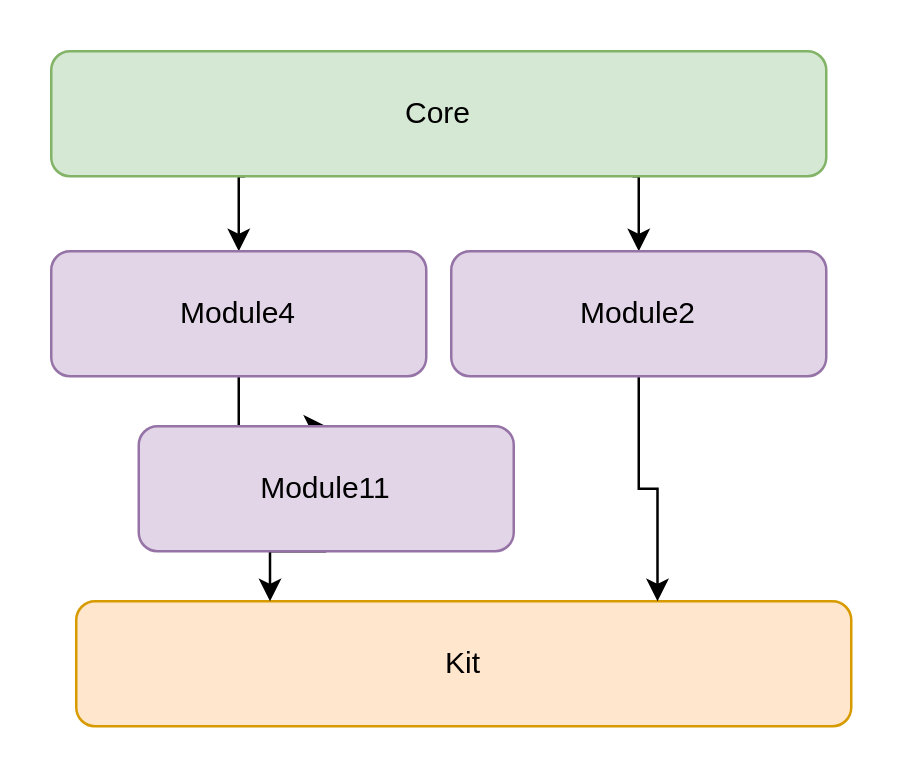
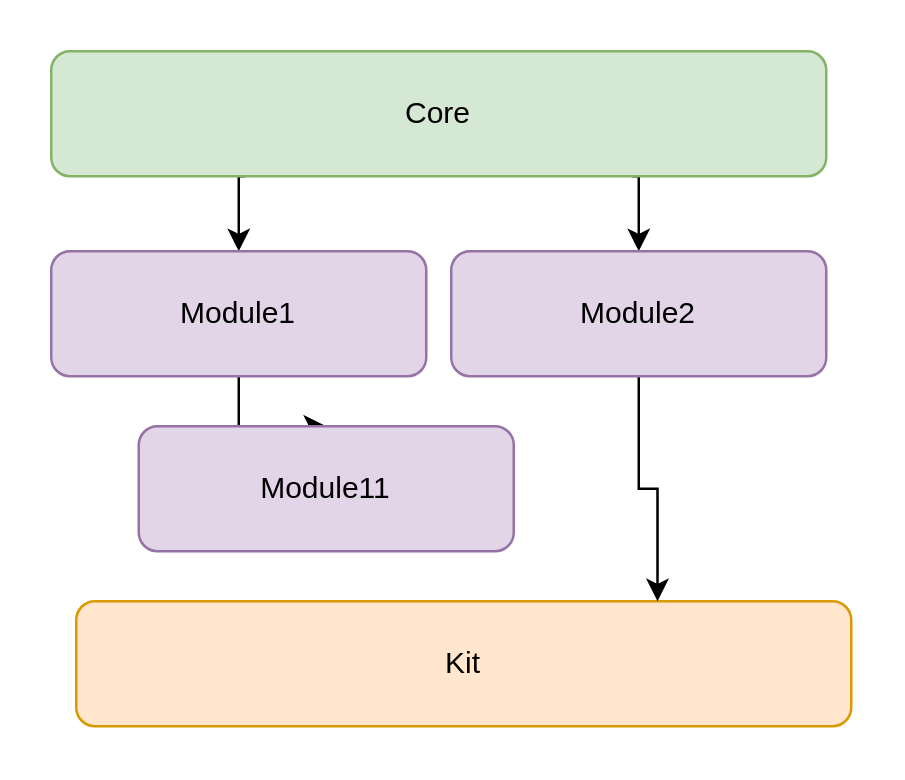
- <mxCell id="7" value="Module4" style="rounded=1;whiteSpace=wrap;html=1;fillColor=#e1d5e7;strokeColor=#9673a6;" parent="1" vertex="1"><mxGeometry x="20" y="100" width="150" height="50" as="geometry" /></mxCell>
+ <mxCell id="7" value="Module1" style="rounded=1;whiteSpace=wrap;html=1;fillColor=#e1d5e7;strokeColor=#9673a6;" parent="1" vertex="1"><mxGeometry x="20" y="100" width="150" height="50" as="geometry" /></mxCell>
- <mxCell id="10" style="edgeStyle=orthogonalEdgeStyle;rounded=0;orthogonalLoop=1;jettySize=auto;html=1;exitX=0.5;exitY=1;exitDx=0;exitDy=0;entryX=0.25;entryY=0;entryDx=0;entryDy=0;" edge="1" parent="1" source="11" target="5"><mxGeometry relative="1" as="geometry" /></mxCell>
